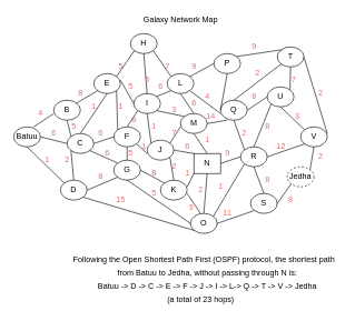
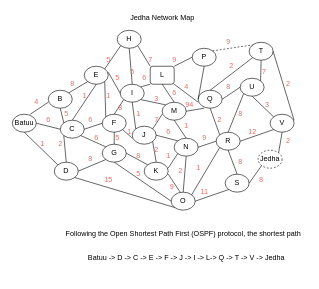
- <mxCell id="126" value="Galaxy Network Map" style="text;html=1;align=center;verticalAlign=middle;resizable=0;points=[];autosize=1;strokeColor=none;fontColor=#000000;" parent="1" vertex="1"><mxGeometry x="205" y="20" width="130" height="20" as="geometry" /></mxCell>
+ <mxCell id="126" value="Jedha Network Map" style="text;html=1;align=center;verticalAlign=middle;resizable=0;points=[];autosize=1;strokeColor=none;fontColor=#000000;" parent="1" vertex="1"><mxGeometry x="205" y="20" width="130" height="20" as="geometry" /></mxCell>
- <mxCell id="35" value="" style="endArrow=none;html=1;exitX=1;exitY=0;exitDx=0;exitDy=0;entryX=0;entryY=0;entryDx=0;entryDy=0;" parent="1" source="9" target="10" edge="1"><mxGeometry width="50" height="50" relative="1" as="geometry"><mxPoint x="360" y="80" as="sourcePoint" /><mxPoint x="410" y="30" as="targetPoint" /></mxGeometry></mxCell>
+ <mxCell id="35" value="" style="endArrow=none;html=1;exitX=1;exitY=0;exitDx=0;exitDy=0;entryX=0;entryY=0;entryDx=0;entryDy=0;dashed=1;" parent="1" source="9" target="10" edge="1"><mxGeometry width="50" height="50" relative="1" as="geometry"><mxPoint x="360" y="80" as="sourcePoint" /><mxPoint x="410" y="30" as="targetPoint" /></mxGeometry></mxCell>
- <mxCell id="8" value="L" style="ellipse;whiteSpace=wrap;html=1;" parent="1" vertex="1"><mxGeometry x="250" y="110" width="40" height="30" as="geometry" /></mxCell>
+ <mxCell id="8" value="L" style="whiteSpace=wrap;html=1;rounded=1;" parent="1" vertex="1"><mxGeometry x="250" y="110" width="40" height="30" as="geometry" /></mxCell>
- <mxCell id="118" value="14" style="text;html=1;align=center;verticalAlign=middle;resizable=0;points=[];autosize=1;strokeColor=none;fontColor=#EA6B66;" parent="1" vertex="1"><mxGeometry x="300" y="165" width="30" height="20" as="geometry" /></mxCell>
+ <mxCell id="118" value="94" style="text;html=1;align=center;verticalAlign=middle;resizable=0;points=[];autosize=1;strokeColor=none;fontColor=#EA6B66;" parent="1" vertex="1"><mxGeometry x="300" y="165" width="30" height="20" as="geometry" /></mxCell>
- <mxCell id="23" value="N" style="whiteSpace=wrap;html=1;rounded=0;" parent="1" vertex="1"><mxGeometry x="290" y="230" width="40" height="30" as="geometry" /></mxCell>
+ <mxCell id="23" value="N" style="ellipse;whiteSpace=wrap;html=1;" parent="1" vertex="1"><mxGeometry x="290" y="230" width="40" height="30" as="geometry" /></mxCell>
- <mxCell id="128" value="from Batuu to Jedha, without passing through N is:" style="text;html=1;align=center;verticalAlign=middle;resizable=0;points=[];autosize=1;strokeColor=none;fontColor=#000000;" parent="1" vertex="1"><mxGeometry x="170" y="400" width="280" height="20" as="geometry" /></mxCell>
- <mxCell id="130" value="(a total of 23 hops)" style="text;html=1;align=center;verticalAlign=middle;resizable=0;points=[];autosize=1;strokeColor=none;fontColor=#000000;" parent="1" vertex="1"><mxGeometry x="240" y="440" width="120" height="20" as="geometry" /></mxCell>
